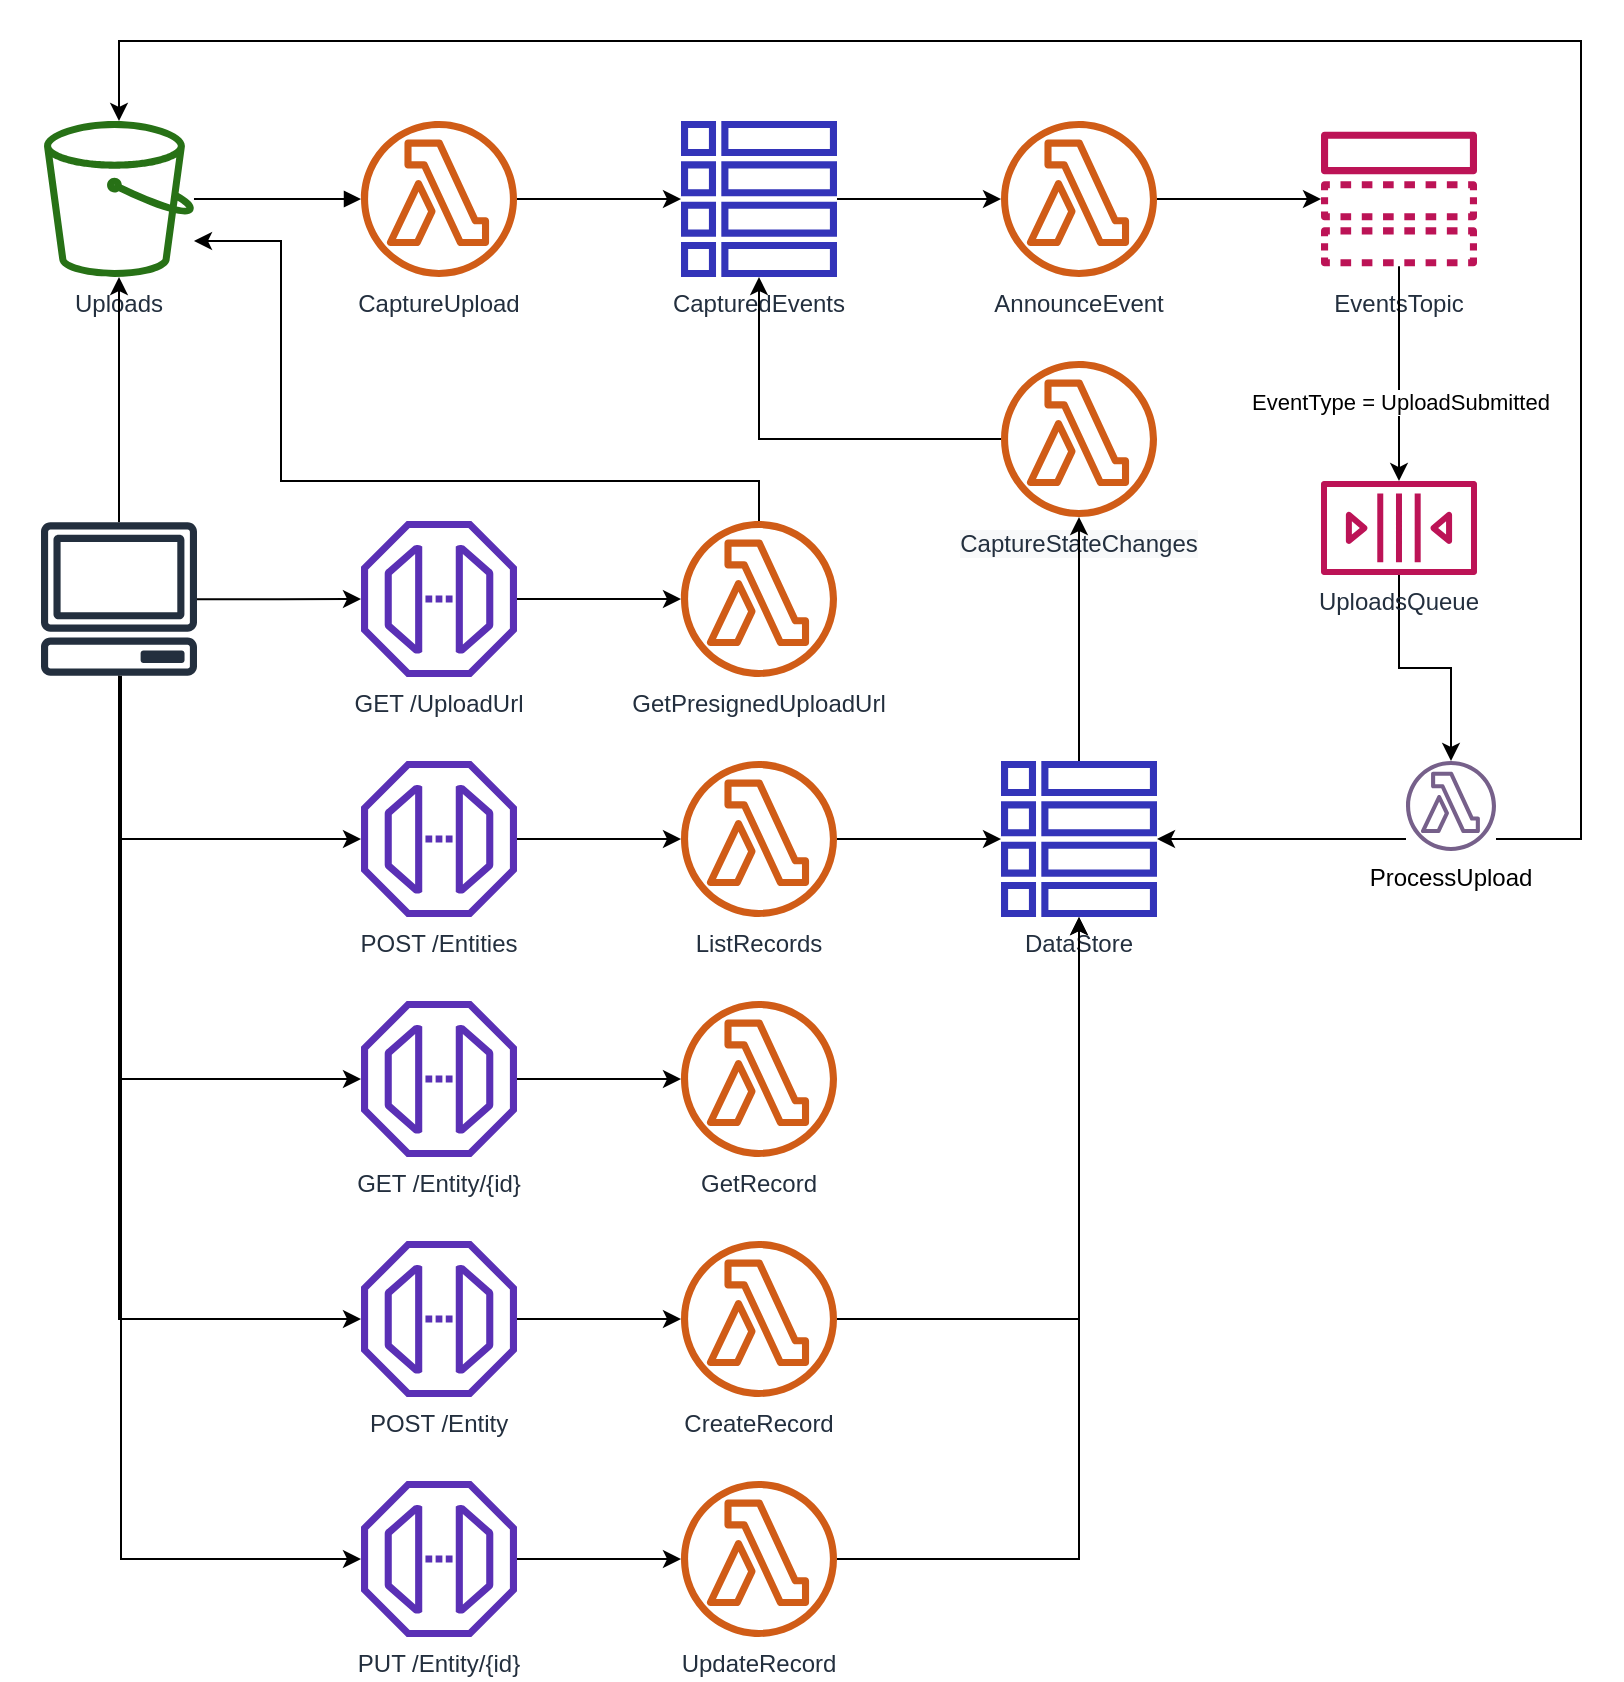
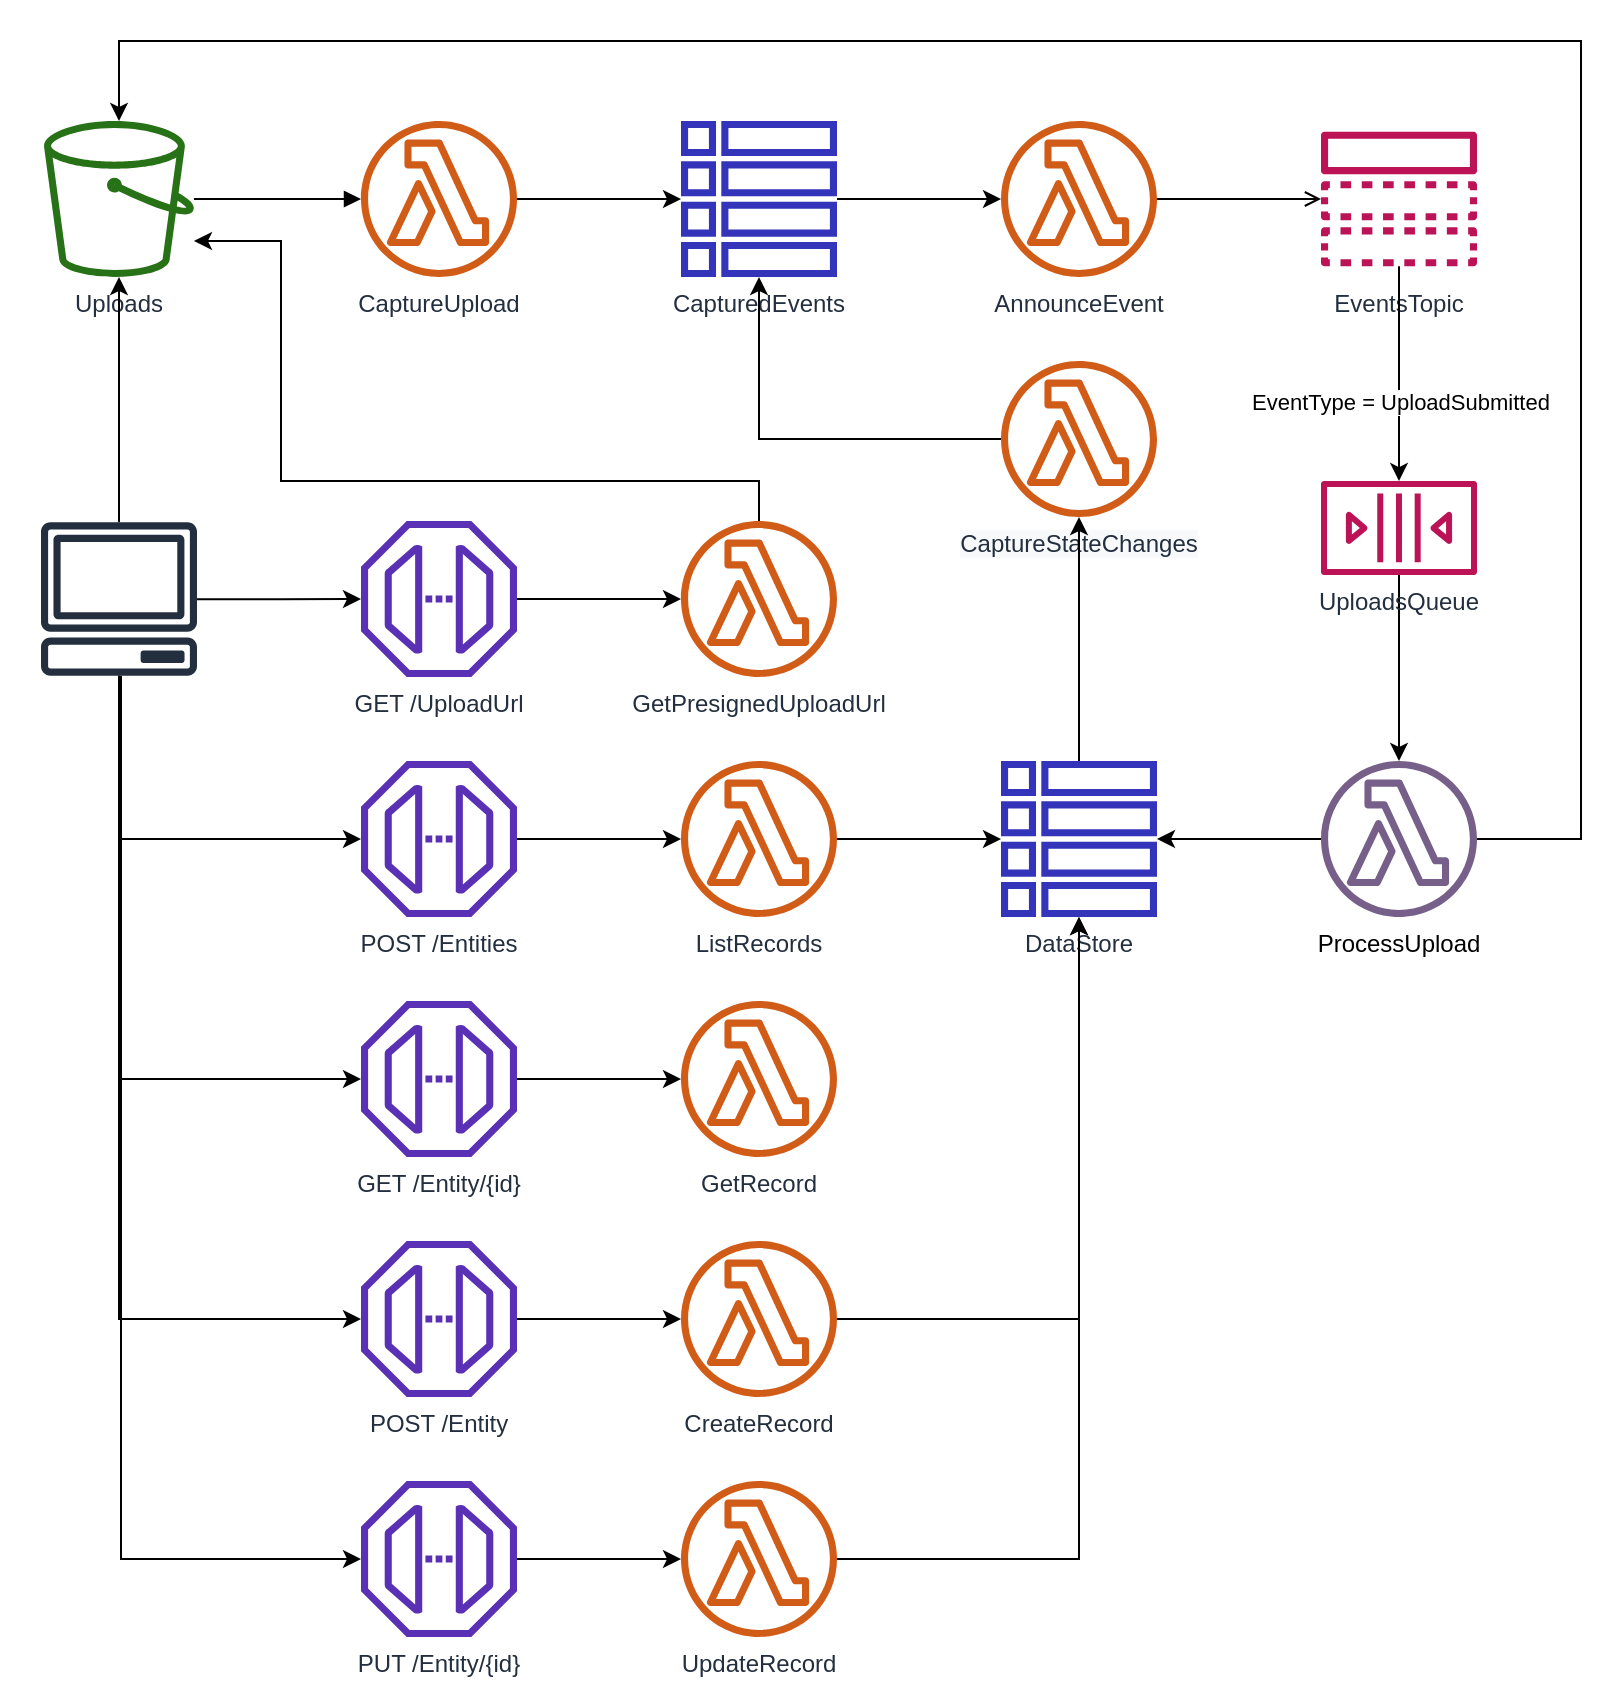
- <mxCell id="28" style="edgeStyle=orthogonalEdgeStyle;rounded=0;orthogonalLoop=1;jettySize=auto;html=1;startArrow=none;startFill=0;strokeColor=#000000;" parent="1" source="34" target="32" edge="1"><mxGeometry relative="1" as="geometry" /></mxCell>
+ <mxCell id="28" style="edgeStyle=orthogonalEdgeStyle;rounded=0;orthogonalLoop=1;jettySize=auto;html=1;startArrow=none;startFill=0;strokeColor=#000000;endArrow=open;" parent="1" source="34" target="32" edge="1"><mxGeometry relative="1" as="geometry" /></mxCell>
- <mxCell id="5" value="&lt;span&gt;ProcessUpload&lt;/span&gt;" style="outlineConnect=0;fontColor=#000000;fillColor=#76608a;strokeColor=#432D57;dashed=0;verticalLabelPosition=bottom;verticalAlign=top;align=center;html=1;fontSize=12;fontStyle=0;aspect=fixed;pointerEvents=1;shape=mxgraph.aws4.lambda_function;" parent="1" vertex="1"><mxGeometry x="660" y="380" width="130" height="45" as="geometry" /></mxCell>
+ <mxCell id="5" value="&lt;span&gt;ProcessUpload&lt;/span&gt;" style="outlineConnect=0;fontColor=#000000;fillColor=#76608a;strokeColor=#432D57;dashed=0;verticalLabelPosition=bottom;verticalAlign=top;align=center;html=1;fontSize=12;fontStyle=0;aspect=fixed;pointerEvents=1;shape=mxgraph.aws4.lambda_function;" parent="1" vertex="1"><mxGeometry x="660" y="380" width="78" height="78" as="geometry" /></mxCell>
